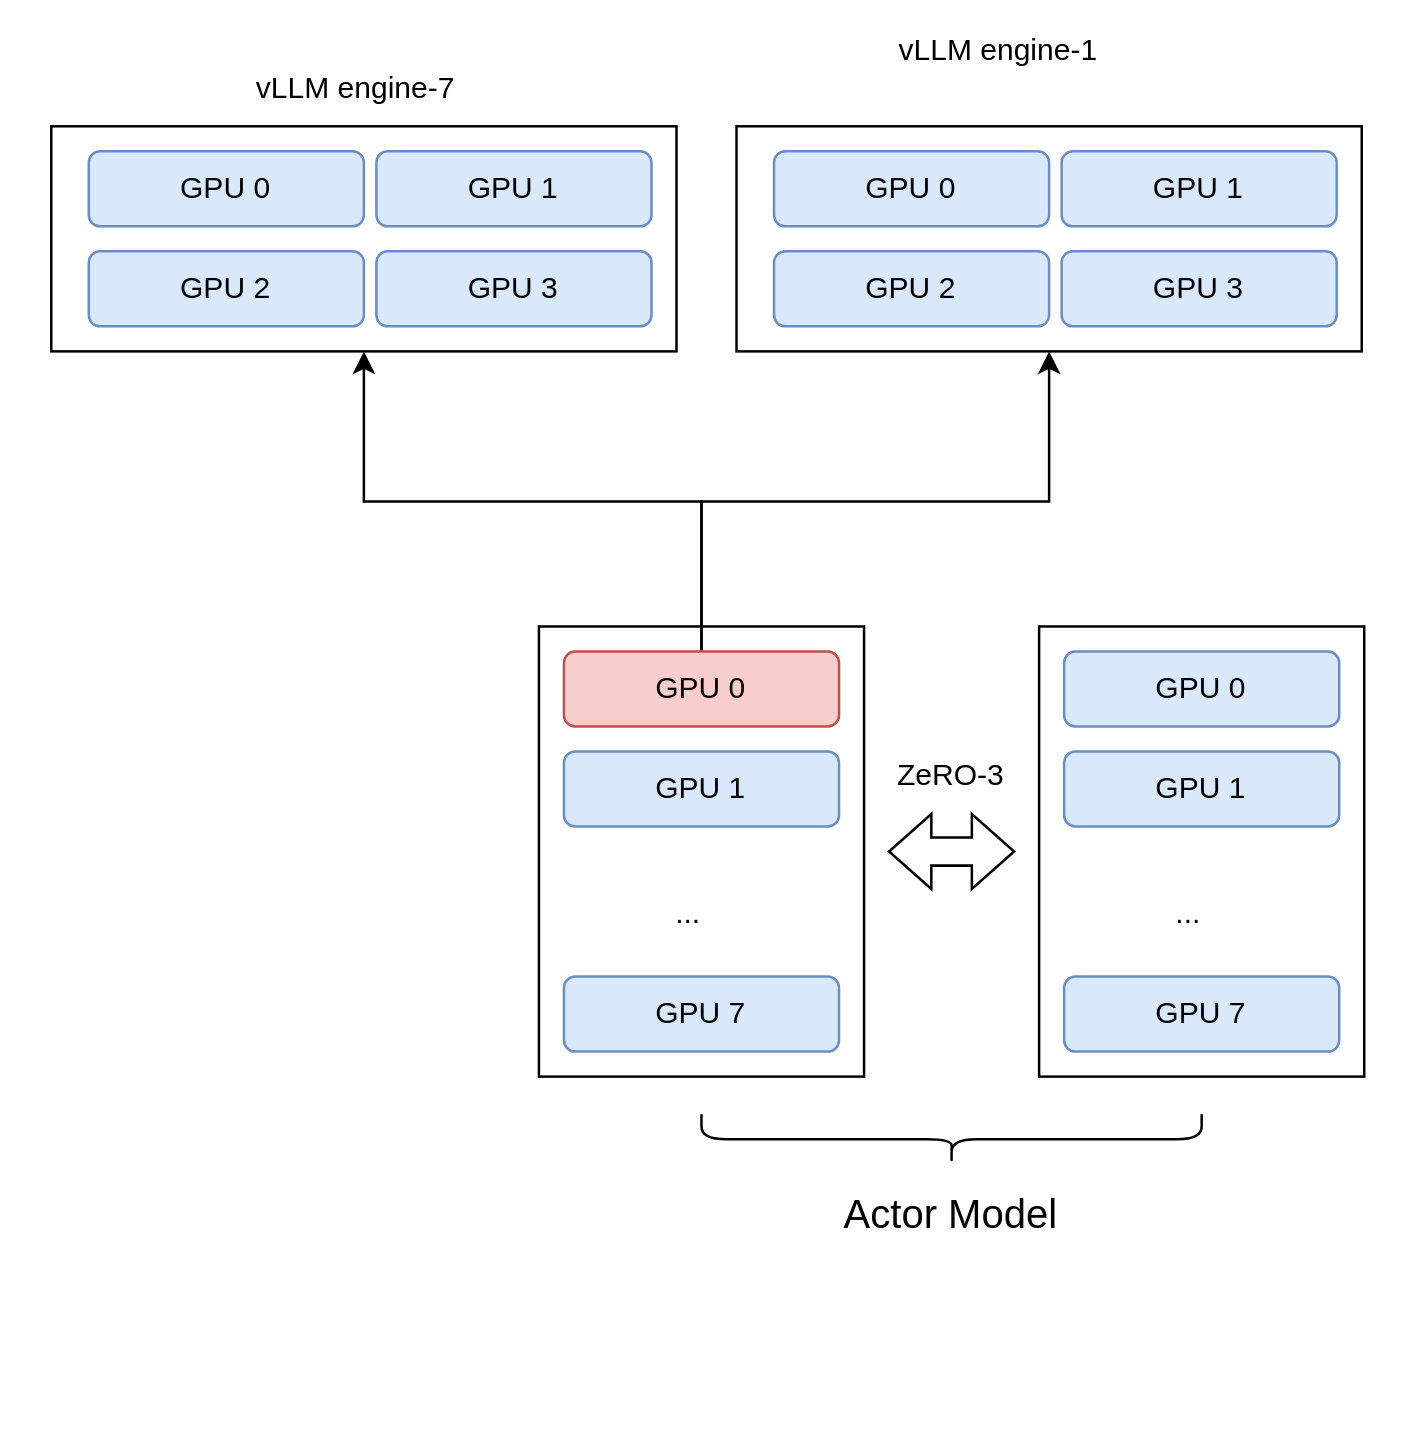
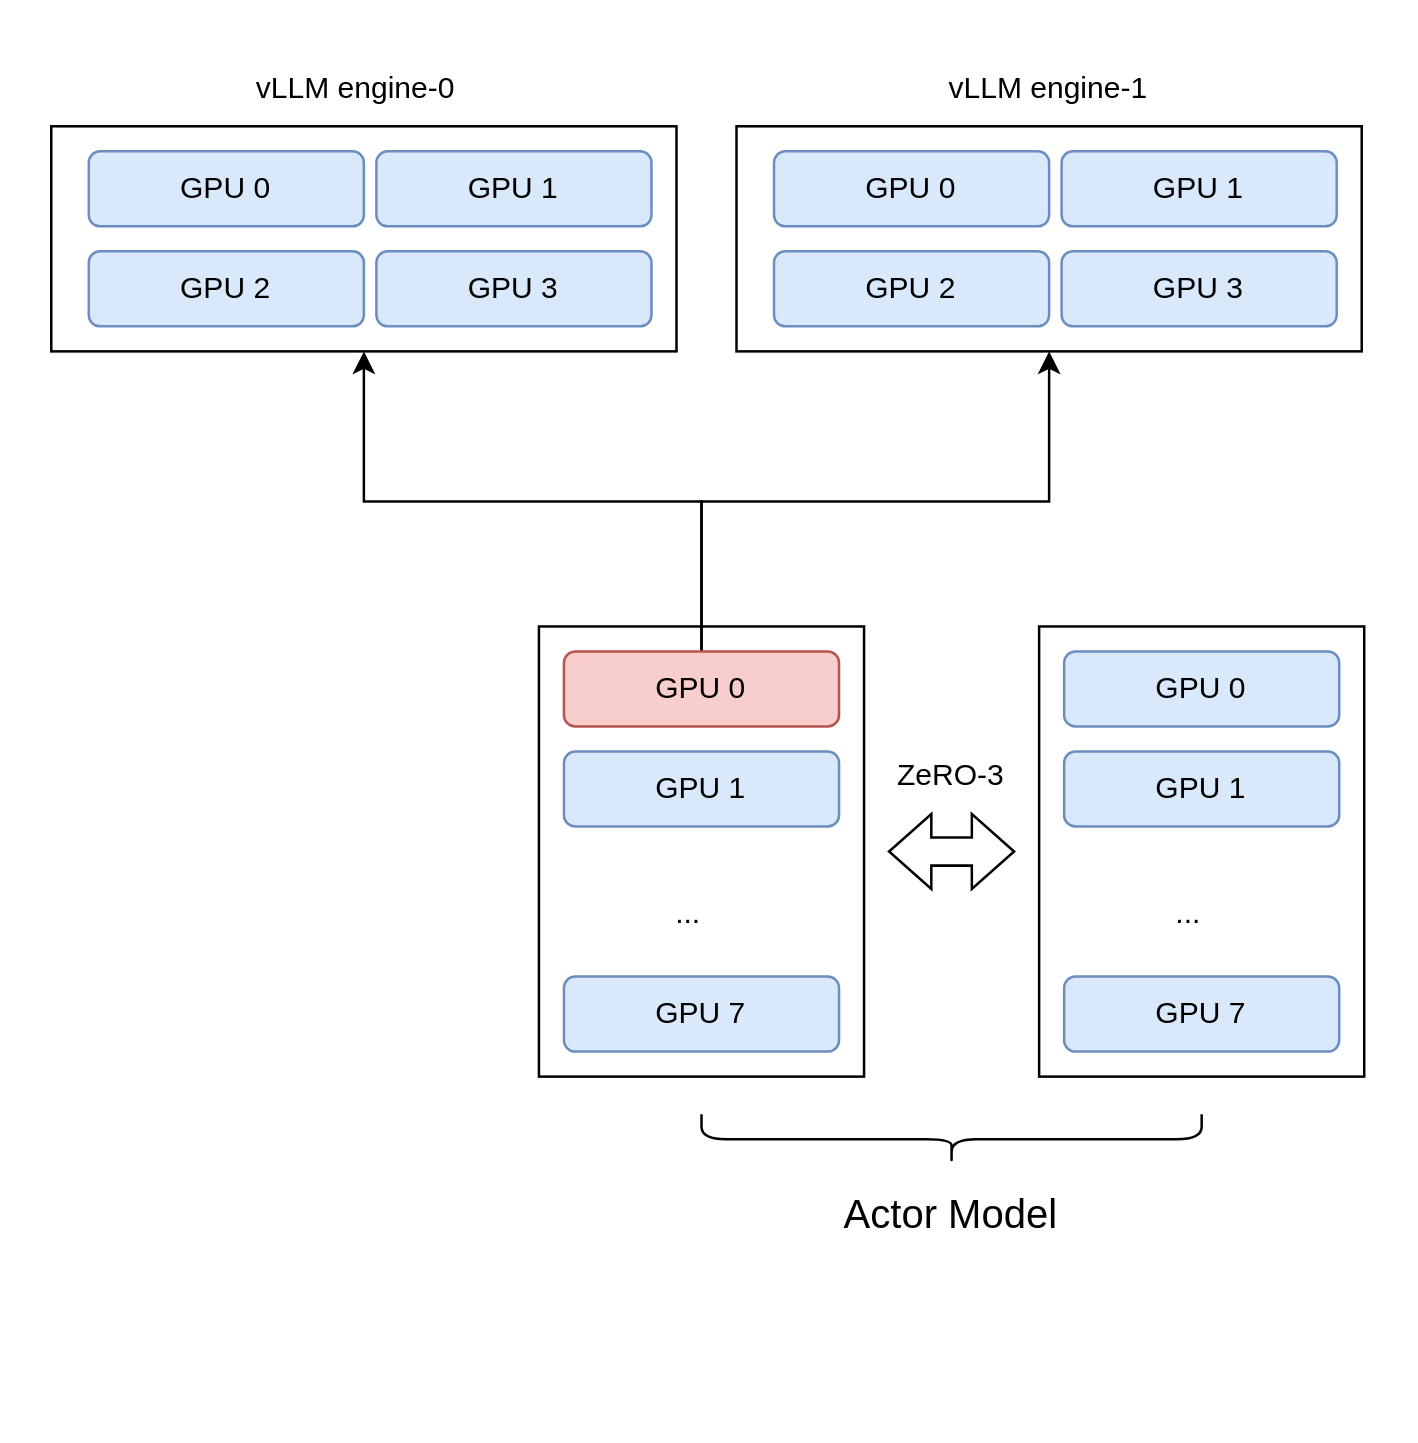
- <mxCell id="29" value="vLLM engine-1" style="text;html=1;strokeColor=none;fillColor=none;align=center;verticalAlign=middle;whiteSpace=wrap;rounded=0;" vertex="1" parent="1"><mxGeometry x="354" y="5" width="90" height="30" as="geometry" /></mxCell>
+ <mxCell id="29" value="vLLM engine-1" style="text;html=1;strokeColor=none;fillColor=none;align=center;verticalAlign=middle;whiteSpace=wrap;rounded=0;" vertex="1" parent="1"><mxGeometry x="374" y="20" width="90" height="30" as="geometry" /></mxCell>
- <mxCell id="28" value="vLLM engine-7" style="text;html=1;strokeColor=none;fillColor=none;align=center;verticalAlign=middle;whiteSpace=wrap;rounded=0;" vertex="1" parent="1"><mxGeometry x="97" y="20" width="90" height="30" as="geometry" /></mxCell>
+ <mxCell id="28" value="vLLM engine-0" style="text;html=1;strokeColor=none;fillColor=none;align=center;verticalAlign=middle;whiteSpace=wrap;rounded=0;" vertex="1" parent="1"><mxGeometry x="97" y="20" width="90" height="30" as="geometry" /></mxCell>
